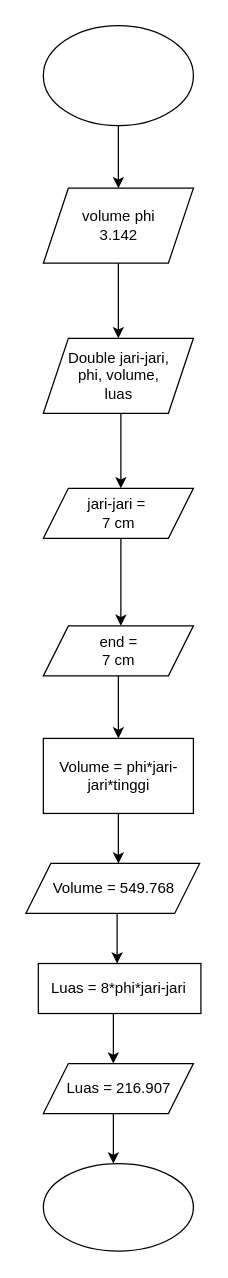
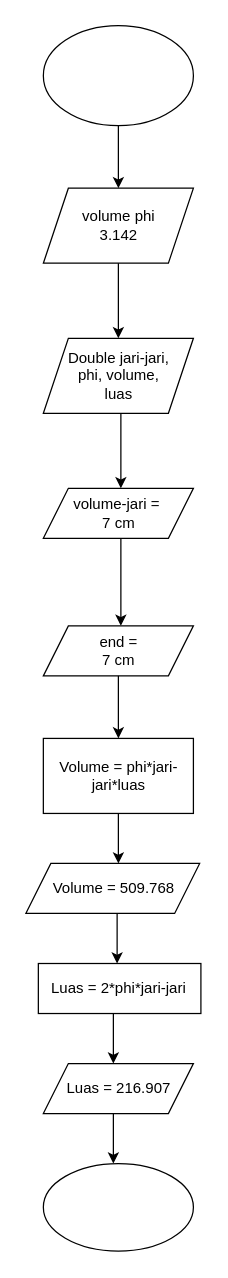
- <mxCell id="11" value="jari-jari =&amp;nbsp;&lt;br&gt;7 cm" style="text;html=1;resizable=0;autosize=1;align=center;verticalAlign=middle;points=[];fillColor=none;strokeColor=none;rounded=0;" vertex="1" parent="1"><mxGeometry x="59" y="390" width="70" height="40" as="geometry" /></mxCell>
+ <mxCell id="11" value="volume-jari =&amp;nbsp;&lt;br&gt;7 cm" style="text;html=1;resizable=0;autosize=1;align=center;verticalAlign=middle;points=[];fillColor=none;strokeColor=none;rounded=0;" vertex="1" parent="1"><mxGeometry x="59" y="390" width="70" height="40" as="geometry" /></mxCell>
- <mxCell id="17" value="Volume = phi*jari-&lt;br&gt;jari*tinggi" style="text;html=1;resizable=0;autosize=1;align=center;verticalAlign=middle;points=[];fillColor=none;strokeColor=none;rounded=0;" vertex="1" parent="1"><mxGeometry x="34" y="600" width="120" height="40" as="geometry" /></mxCell>
+ <mxCell id="17" value="Volume = phi*jari-&lt;br&gt;jari*luas" style="text;html=1;resizable=0;autosize=1;align=center;verticalAlign=middle;points=[];fillColor=none;strokeColor=none;rounded=0;" vertex="1" parent="1"><mxGeometry x="34" y="600" width="120" height="40" as="geometry" /></mxCell>
- <mxCell id="20" value="Volume = 549.768" style="text;html=1;resizable=0;autosize=1;align=center;verticalAlign=middle;points=[];fillColor=none;strokeColor=none;rounded=0;" vertex="1" parent="1"><mxGeometry x="30" y="695" width="120" height="30" as="geometry" /></mxCell>
+ <mxCell id="20" value="Volume = 509.768" style="text;html=1;resizable=0;autosize=1;align=center;verticalAlign=middle;points=[];fillColor=none;strokeColor=none;rounded=0;" vertex="1" parent="1"><mxGeometry x="30" y="695" width="120" height="30" as="geometry" /></mxCell>
- <mxCell id="23" value="Luas = 8*phi*jari-jari" style="text;html=1;resizable=0;autosize=1;align=center;verticalAlign=middle;points=[];fillColor=none;strokeColor=none;rounded=0;" vertex="1" parent="1"><mxGeometry x="29" y="775" width="130" height="30" as="geometry" /></mxCell>
+ <mxCell id="23" value="Luas = 2*phi*jari-jari" style="text;html=1;resizable=0;autosize=1;align=center;verticalAlign=middle;points=[];fillColor=none;strokeColor=none;rounded=0;" vertex="1" parent="1"><mxGeometry x="29" y="775" width="130" height="30" as="geometry" /></mxCell>
